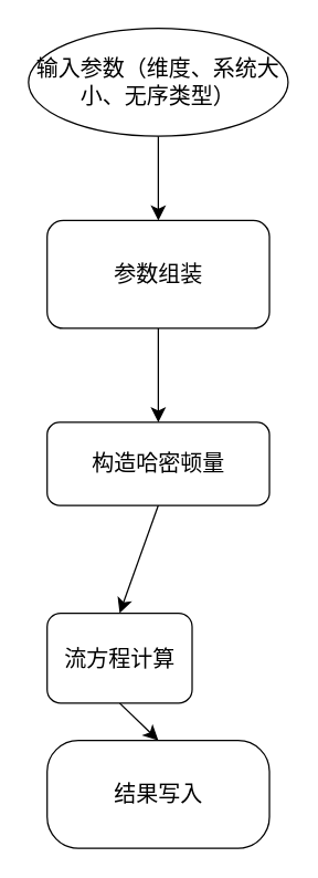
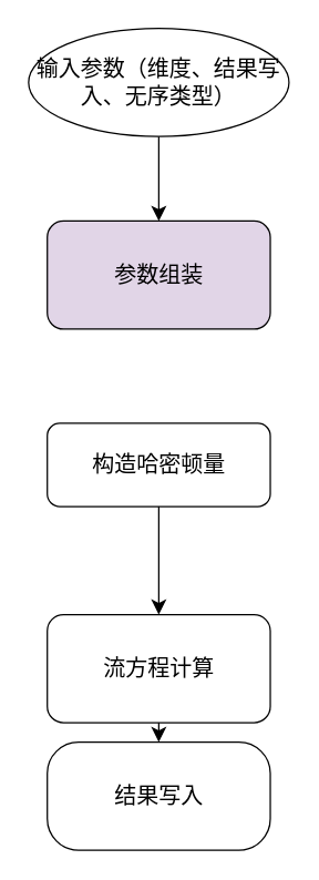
- <mxCell id="3" value="输入参数（维度、系统大小、无序类型）" style="ellipse;whiteSpace=wrap;html=1;fontSize=16;" vertex="1" parent="1"><mxGeometry x="20" y="20" width="188" height="78" as="geometry" /></mxCell>
+ <mxCell id="3" value="输入参数（维度、结果写入、无序类型）" style="ellipse;whiteSpace=wrap;html=1;fontSize=16;" vertex="1" parent="1"><mxGeometry x="20" y="20" width="188" height="78" as="geometry" /></mxCell>
- <mxCell id="5" value="参数组装" style="rounded=1;whiteSpace=wrap;html=1;fontSize=16;" vertex="1" parent="1"><mxGeometry x="33.5" y="159" width="161" height="78" as="geometry" /></mxCell>
+ <mxCell id="5" value="参数组装" style="rounded=1;whiteSpace=wrap;html=1;fontSize=16;fillColor=#e1d5e7;" vertex="1" parent="1"><mxGeometry x="33.5" y="159" width="161" height="78" as="geometry" /></mxCell>
- <mxCell id="4" style="edgeStyle=none;curved=1;rounded=0;orthogonalLoop=1;jettySize=auto;html=1;exitX=0.5;exitY=1;exitDx=0;exitDy=0;fontSize=12;startSize=8;endSize=8;" edge="1" parent="1" source="5" target="7"><mxGeometry relative="1" as="geometry" /></mxCell>
- <mxCell id="9" value="流方程计算" style="rounded=1;whiteSpace=wrap;html=1;fontSize=16;" vertex="1" parent="1"><mxGeometry x="33.5" y="443" width="105" height="65" as="geometry" /></mxCell>
+ <mxCell id="9" value="流方程计算" style="rounded=1;whiteSpace=wrap;html=1;fontSize=16;" vertex="1" parent="1"><mxGeometry x="33.5" y="443" width="161" height="78" as="geometry" /></mxCell>
